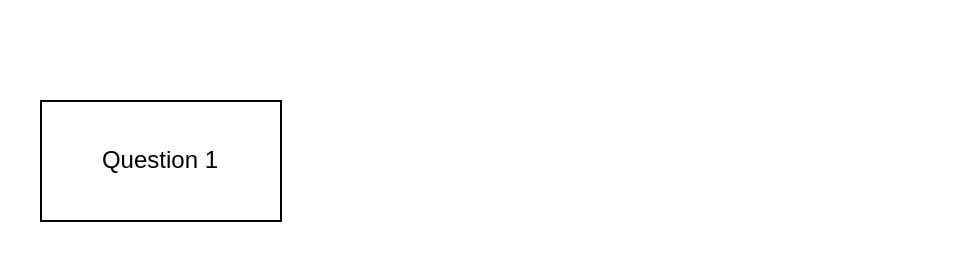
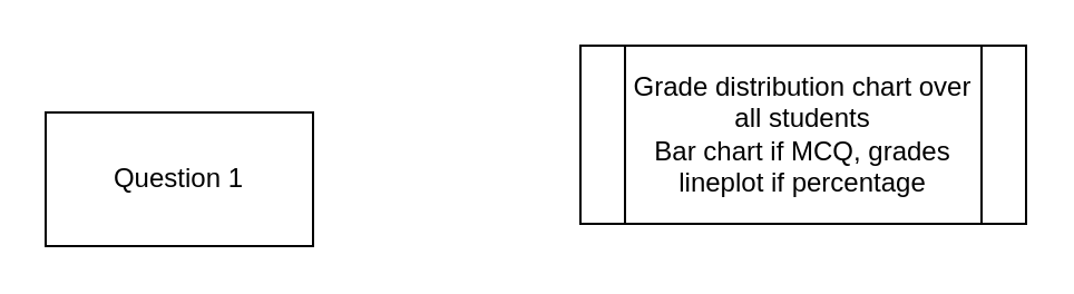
+ <mxCell id="3" value="Grade distribution chart over all students&lt;br&gt;Bar chart if MCQ, grades&lt;br&gt;lineplot if percentage" style="shape=process;whiteSpace=wrap;html=1;backgroundOutline=1;" vertex="1" parent="1"><mxGeometry x="260" y="20" width="200" height="80" as="geometry" /></mxCell>
